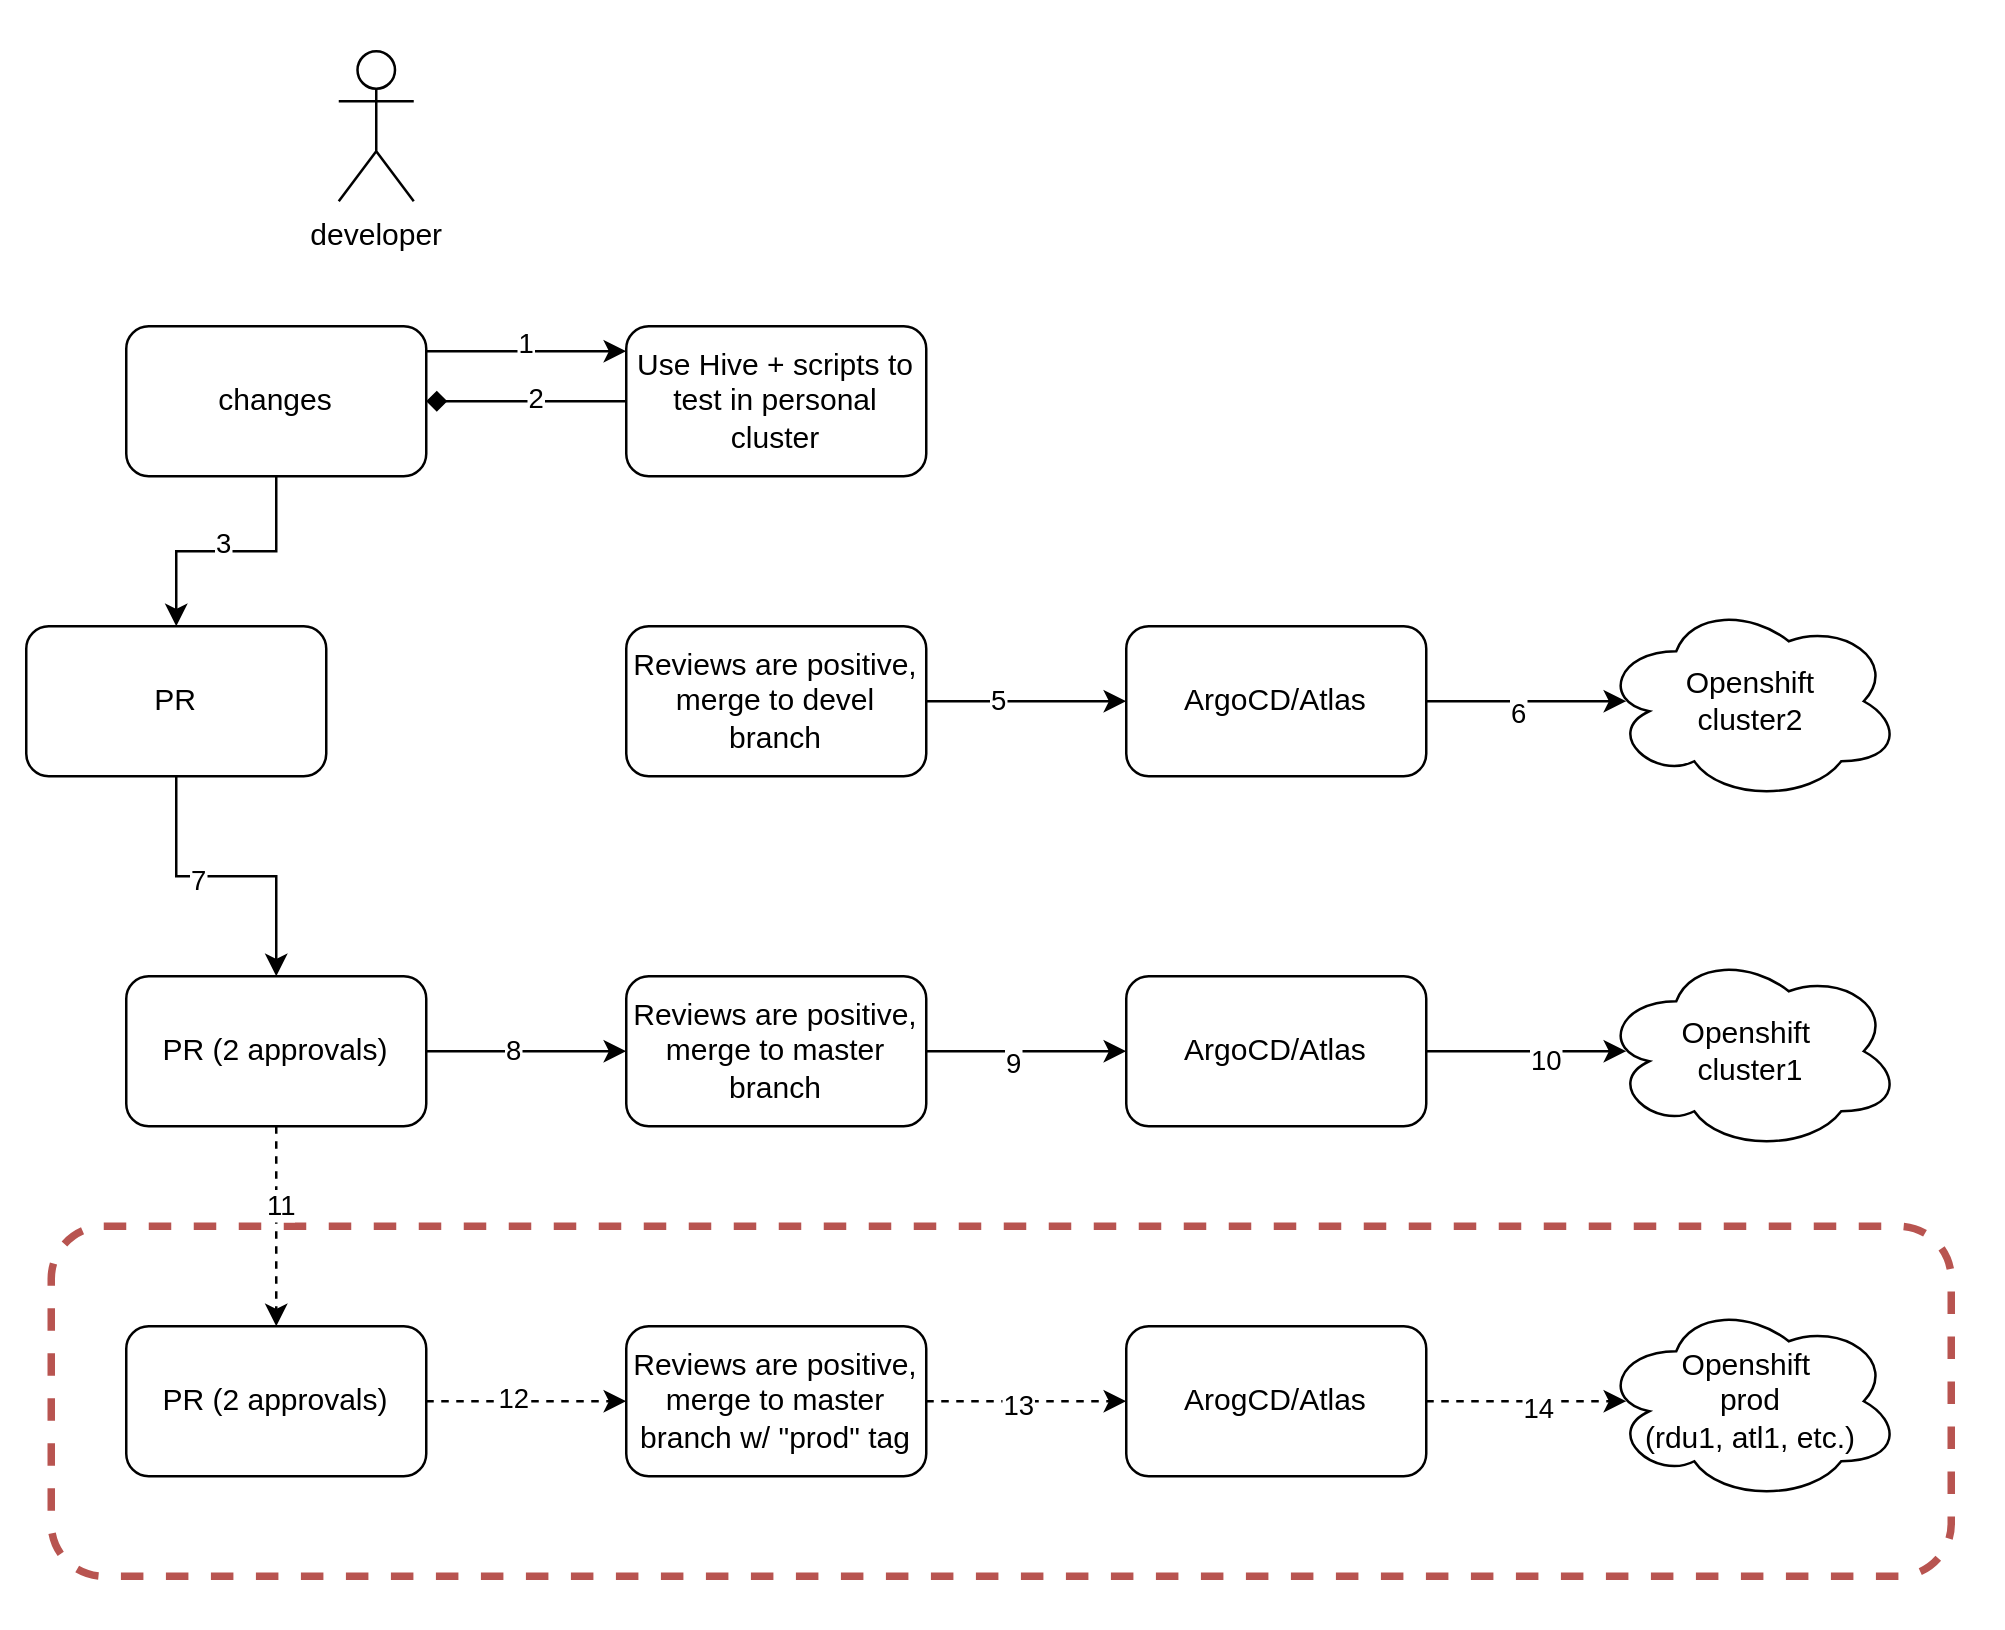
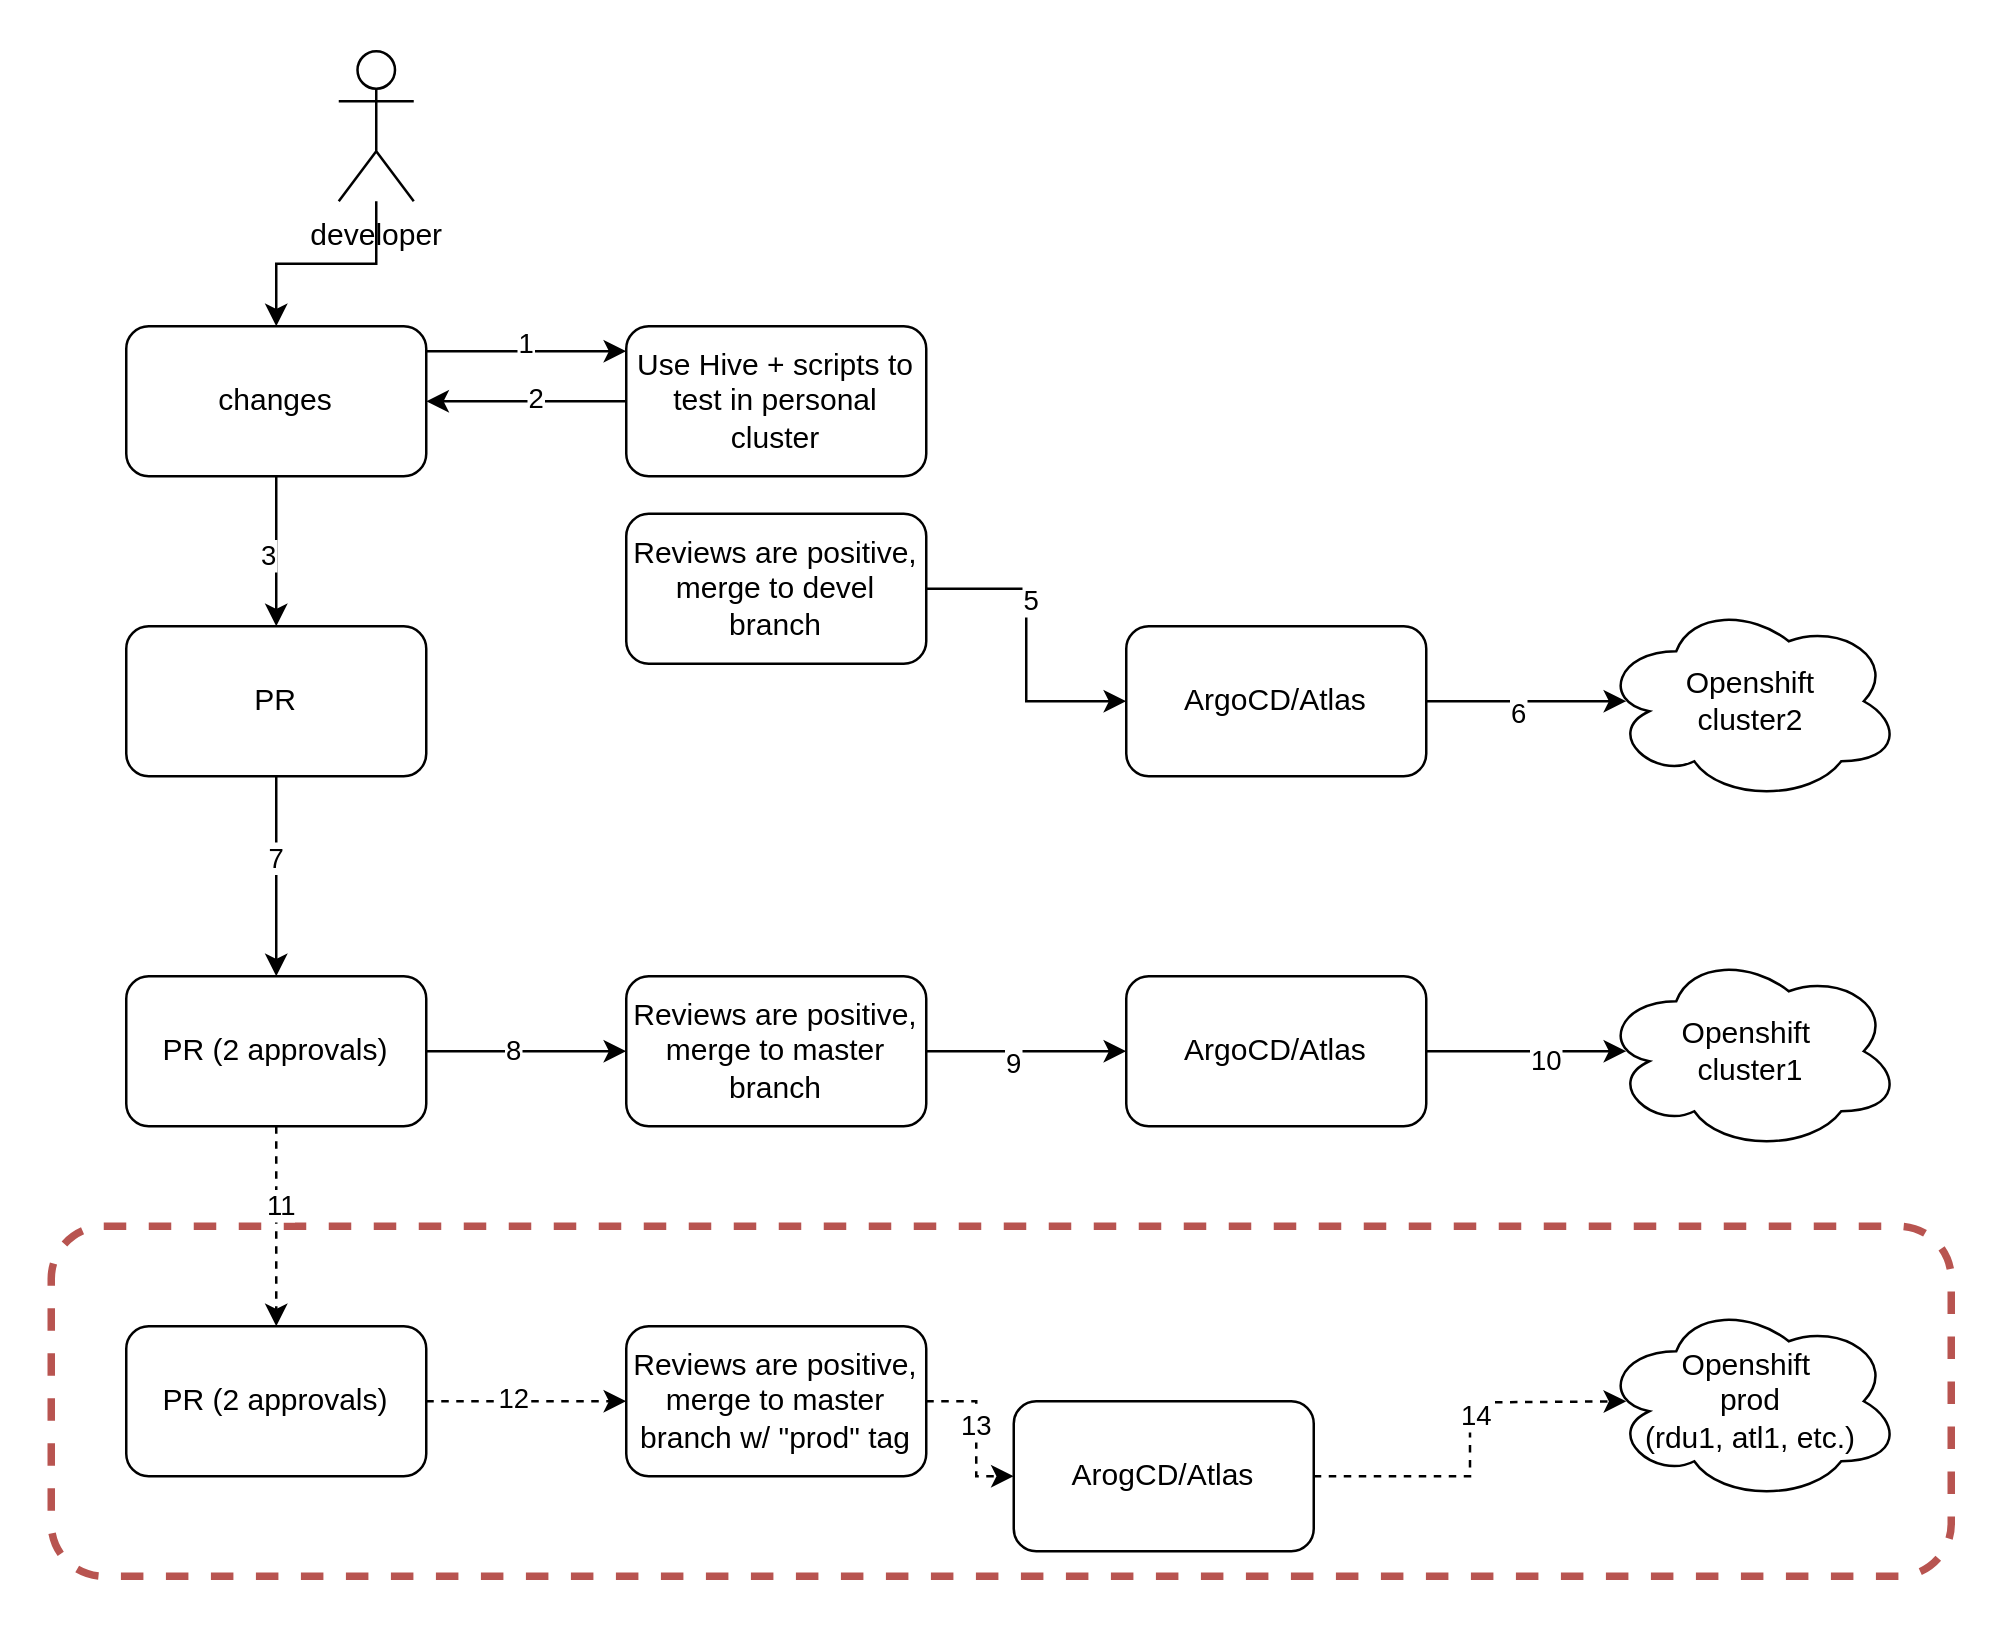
+ <mxCell id="42" value="" style="edgeStyle=orthogonalEdgeStyle;rounded=0;orthogonalLoop=1;jettySize=auto;html=1;" edge="1" parent="1" source="43" target="7"><mxGeometry relative="1" as="geometry" /></mxCell>
- <mxCell id="8" value="" style="edgeStyle=orthogonalEdgeStyle;rounded=0;orthogonalLoop=1;jettySize=auto;html=1;endArrow=diamond;" edge="1" parent="1" source="10" target="7"><mxGeometry relative="1" as="geometry" /></mxCell>
+ <mxCell id="8" value="" style="edgeStyle=orthogonalEdgeStyle;rounded=0;orthogonalLoop=1;jettySize=auto;html=1;" edge="1" parent="1" source="10" target="7"><mxGeometry relative="1" as="geometry" /></mxCell>
- <mxCell id="13" value="PR" style="rounded=1;whiteSpace=wrap;html=1;" vertex="1" parent="1"><mxGeometry x="10" y="250" width="120" height="60" as="geometry" /></mxCell>
+ <mxCell id="13" value="PR" style="rounded=1;whiteSpace=wrap;html=1;" vertex="1" parent="1"><mxGeometry x="50" y="250" width="120" height="60" as="geometry" /></mxCell>
- <mxCell id="36" value="Reviews are positive, merge to devel branch" style="rounded=1;whiteSpace=wrap;html=1;" vertex="1" parent="1"><mxGeometry x="250" y="250" width="120" height="60" as="geometry" /></mxCell>
+ <mxCell id="36" value="Reviews are positive, merge to devel branch" style="rounded=1;whiteSpace=wrap;html=1;" vertex="1" parent="1"><mxGeometry x="250" y="205" width="120" height="60" as="geometry" /></mxCell>
- <mxCell id="27" value="ArogCD/Atlas" style="rounded=1;whiteSpace=wrap;html=1;" vertex="1" parent="1"><mxGeometry x="450" y="530" width="120" height="60" as="geometry" /></mxCell>
+ <mxCell id="27" value="ArogCD/Atlas" style="rounded=1;whiteSpace=wrap;html=1;" vertex="1" parent="1"><mxGeometry x="405" y="560" width="120" height="60" as="geometry" /></mxCell>
